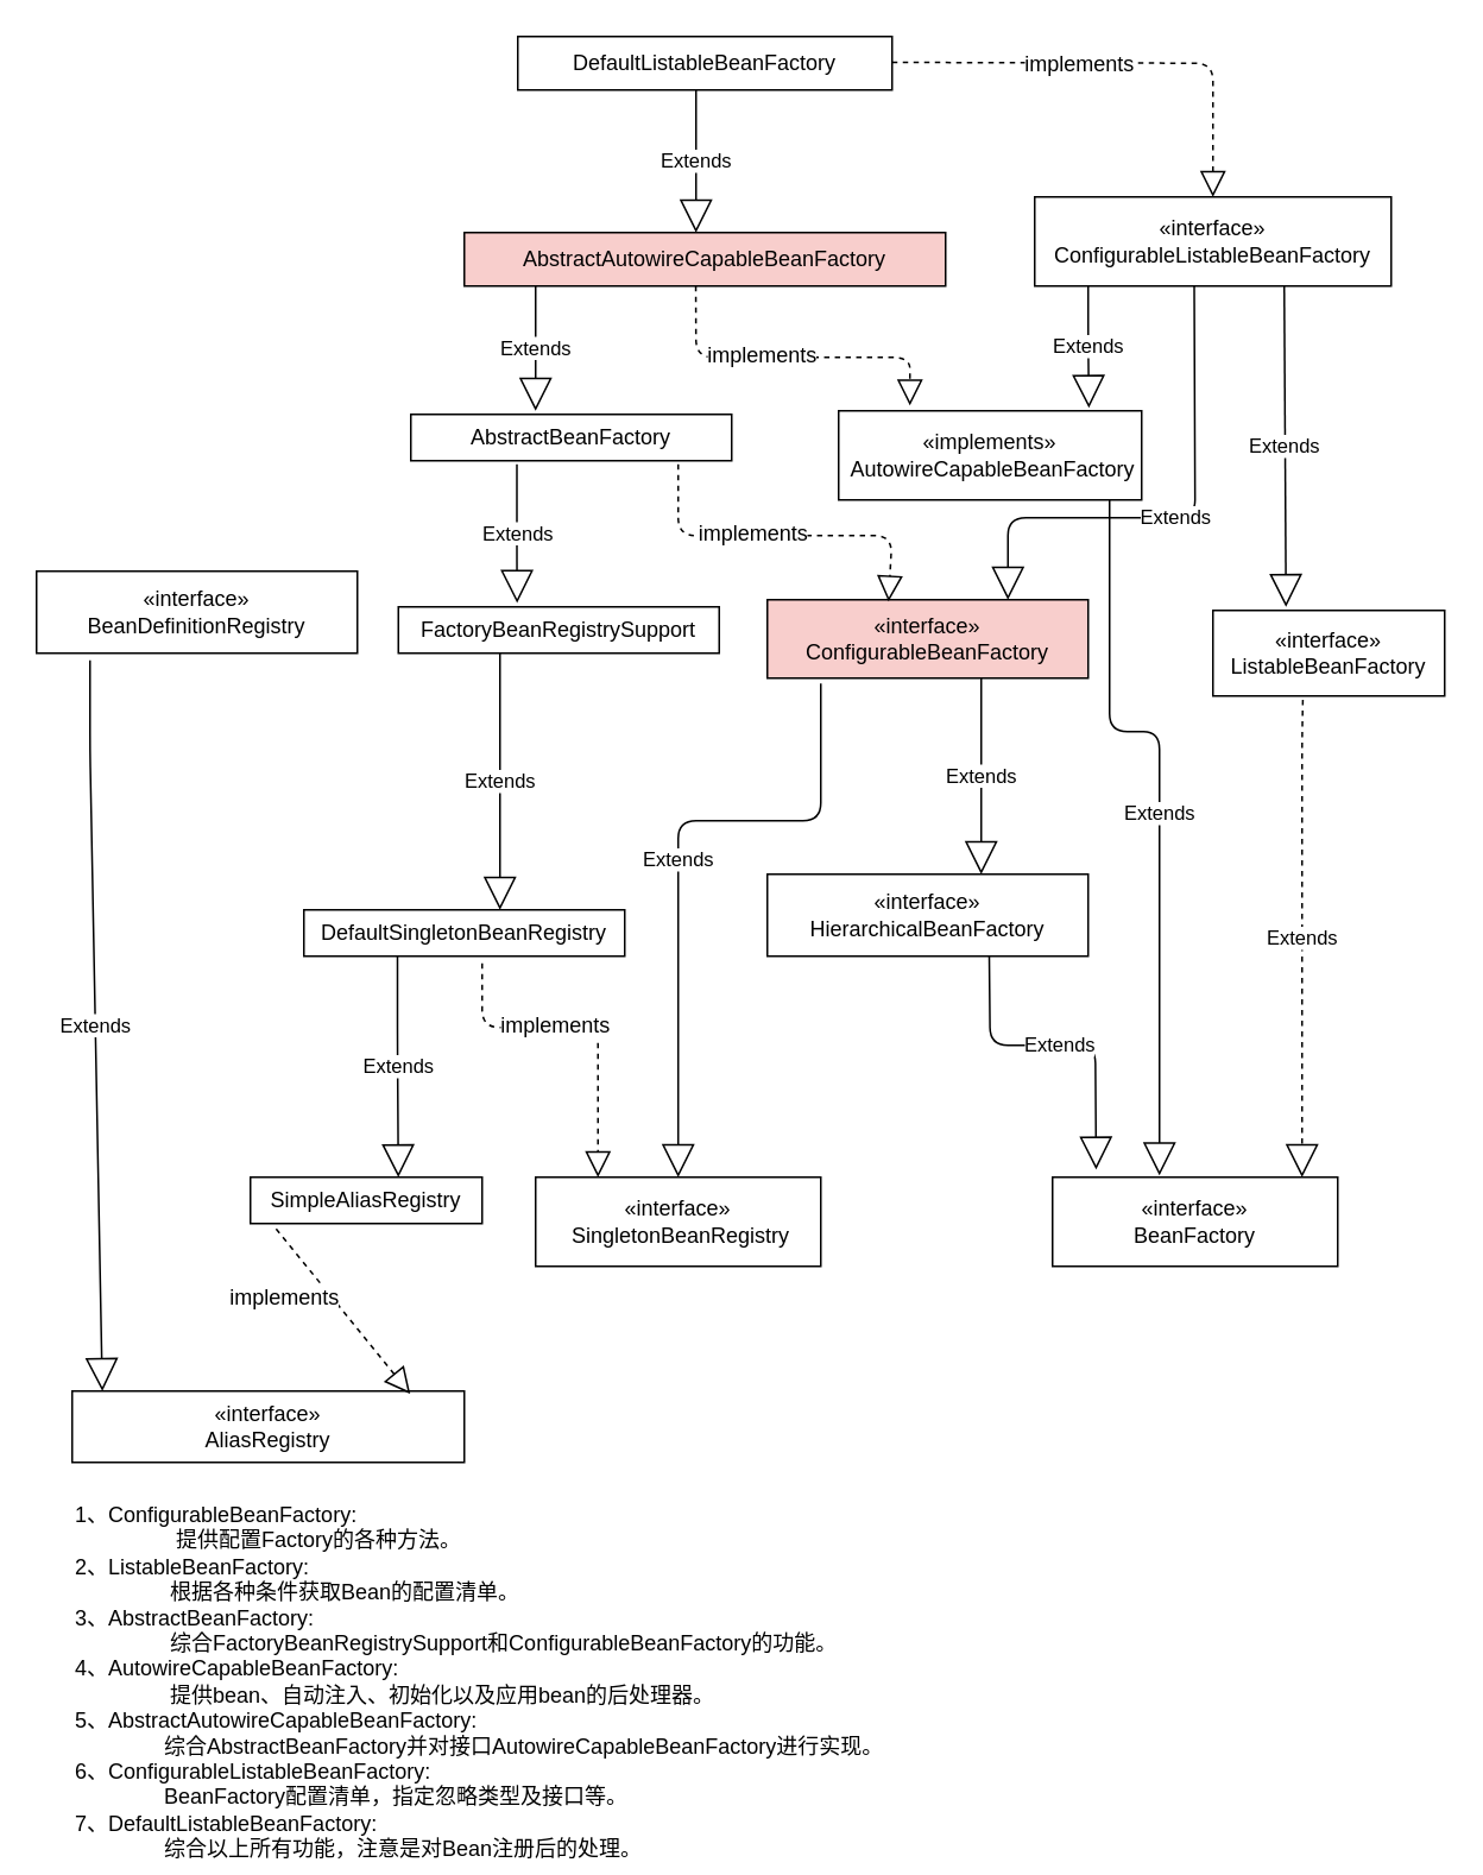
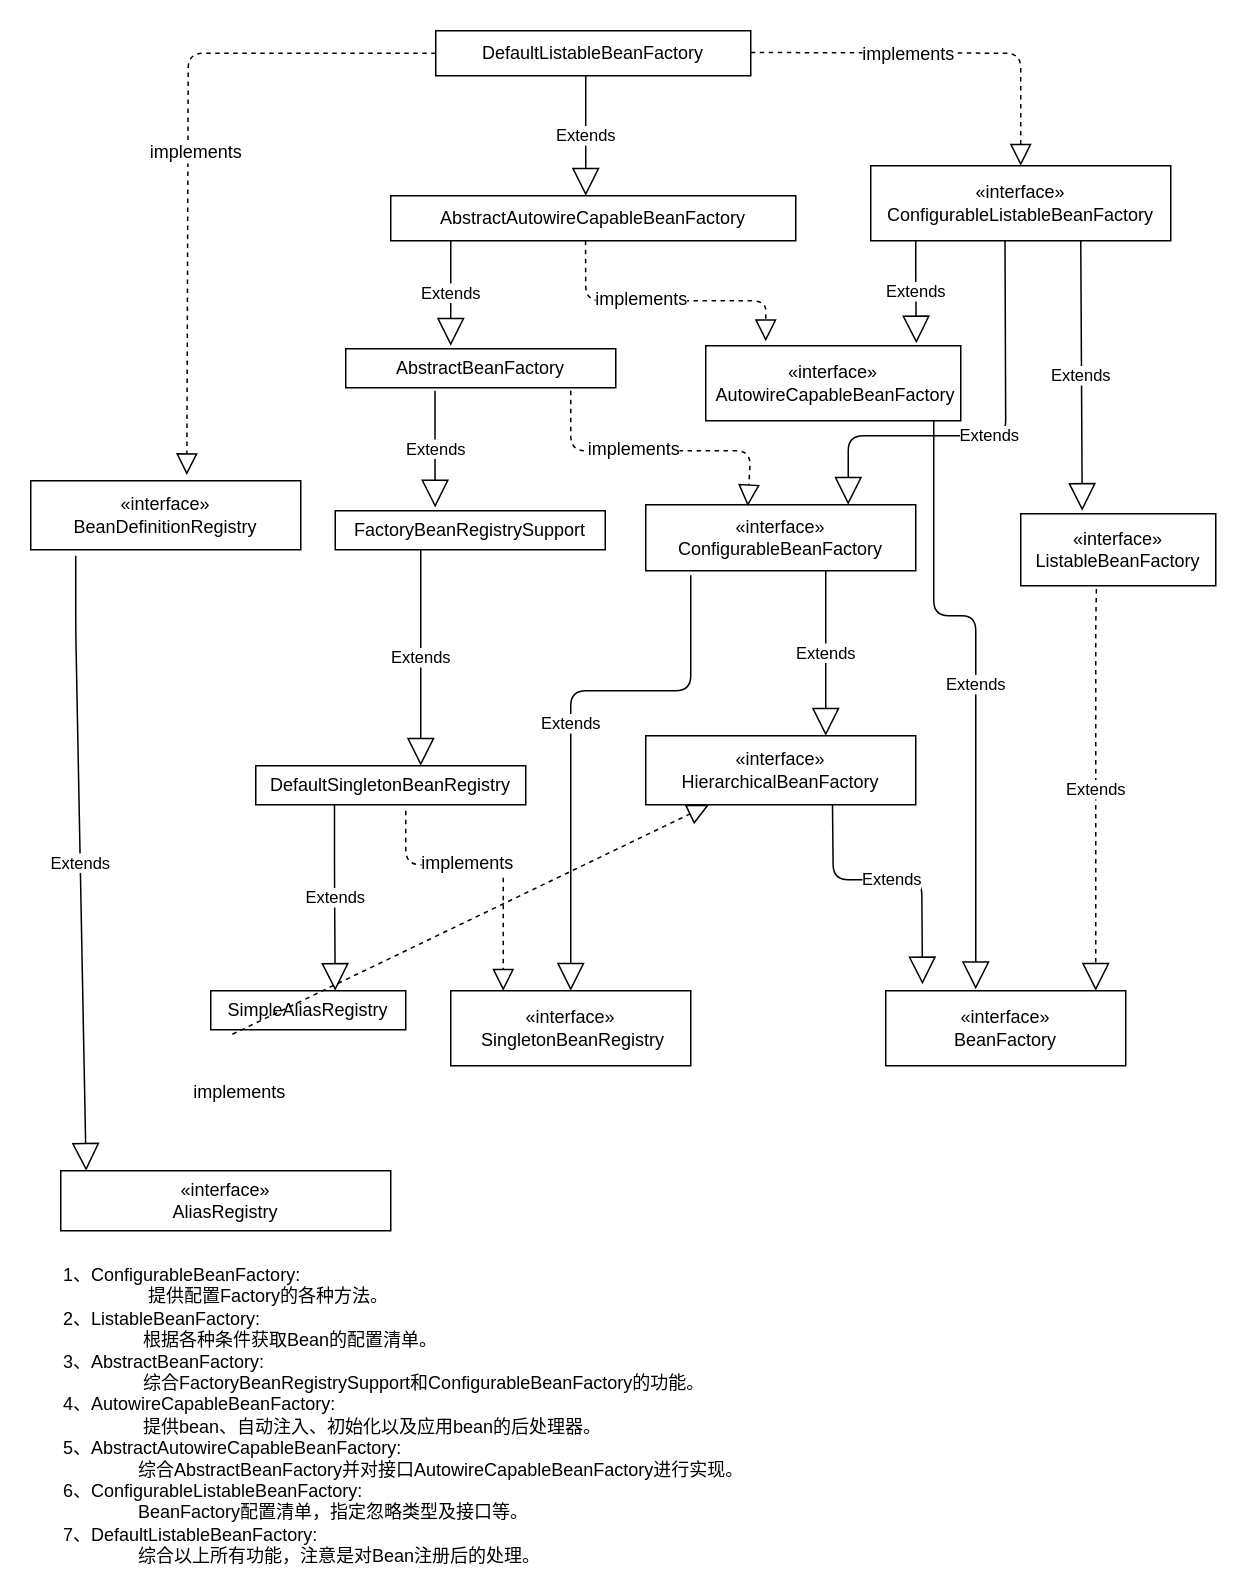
+ <mxCell id="16" value="" style="endArrow=block;dashed=1;endFill=0;endSize=12;html=1;exitX=0;exitY=0.5;exitDx=0;exitDy=0;entryX=0.578;entryY=-0.083;entryDx=0;entryDy=0;entryPerimeter=0;" edge="1" parent="1" source="2" target="14"><mxGeometry width="160" relative="1" as="geometry"><mxPoint x="125" y="30" as="sourcePoint" /><mxPoint x="125" y="310" as="targetPoint" /><Array as="points"><mxPoint x="125" y="35" /></Array></mxGeometry></mxCell>
+ <mxCell id="17" value="implements" style="text;html=1;resizable=0;points=[];align=center;verticalAlign=middle;labelBackgroundColor=#ffffff;" vertex="1" connectable="0" parent="16"><mxGeometry x="-0.11" y="71" relative="1" as="geometry"><mxPoint x="-66" y="31" as="offset" /></mxGeometry></mxCell>
- <mxCell id="4" value="AbstractAutowireCapableBeanFactory" style="rounded=0;whiteSpace=wrap;html=1;fillColor=#f8cecc;" vertex="1" parent="1"><mxGeometry x="260" y="130" width="270" height="30" as="geometry" /></mxCell>
+ <mxCell id="4" value="AbstractAutowireCapableBeanFactory" style="rounded=0;whiteSpace=wrap;html=1;" vertex="1" parent="1"><mxGeometry x="260" y="130" width="270" height="30" as="geometry" /></mxCell>
- <mxCell id="8" value="&lt;span style=&quot;white-space: nowrap&quot;&gt;«implements»&lt;/span&gt;&lt;span style=&quot;text-align: left&quot;&gt;&lt;br&gt;&amp;nbsp;AutowireCapableBeanFactory&lt;/span&gt;" style="rounded=0;whiteSpace=wrap;html=1;" vertex="1" parent="1"><mxGeometry x="470" y="230" width="170" height="50" as="geometry" /></mxCell>
+ <mxCell id="8" value="&lt;span style=&quot;white-space: nowrap&quot;&gt;«interface»&lt;/span&gt;&lt;span style=&quot;text-align: left&quot;&gt;&lt;br&gt;&amp;nbsp;AutowireCapableBeanFactory&lt;/span&gt;" style="rounded=0;whiteSpace=wrap;html=1;" vertex="1" parent="1"><mxGeometry x="470" y="230" width="170" height="50" as="geometry" /></mxCell>
- <mxCell id="9" value="&lt;span style=&quot;white-space: nowrap&quot;&gt;«interface»&lt;/span&gt;&lt;span style=&quot;text-align: left&quot;&gt;&lt;br&gt;ConfigurableBeanFactory&lt;/span&gt;" style="rounded=0;whiteSpace=wrap;html=1;fillColor=#f8cecc;" vertex="1" parent="1"><mxGeometry x="430" y="336" width="180" height="44" as="geometry" /></mxCell>
+ <mxCell id="9" value="&lt;span style=&quot;white-space: nowrap&quot;&gt;«interface»&lt;/span&gt;&lt;span style=&quot;text-align: left&quot;&gt;&lt;br&gt;ConfigurableBeanFactory&lt;/span&gt;" style="rounded=0;whiteSpace=wrap;html=1;" vertex="1" parent="1"><mxGeometry x="430" y="336" width="180" height="44" as="geometry" /></mxCell>
- <mxCell id="41" value="" style="endArrow=block;dashed=1;endFill=0;endSize=12;html=1;entryX=0.862;entryY=0.038;entryDx=0;entryDy=0;entryPerimeter=0;exitX=0.111;exitY=1.115;exitDx=0;exitDy=0;exitPerimeter=0;" edge="1" parent="1" source="37" target="39"><mxGeometry width="160" relative="1" as="geometry"><mxPoint x="20" y="830" as="sourcePoint" /><mxPoint x="180" y="830" as="targetPoint" /></mxGeometry></mxCell>
+ <mxCell id="41" value="" style="endArrow=block;dashed=1;endFill=0;endSize=12;html=1;exitX=0.111;exitY=1.115;exitDx=0;exitDy=0;exitPerimeter=0;" edge="1" parent="1" source="37" target="28"><mxGeometry width="160" relative="1" as="geometry"><mxPoint x="20" y="830" as="sourcePoint" /><mxPoint x="180" y="830" as="targetPoint" /></mxGeometry></mxCell>
